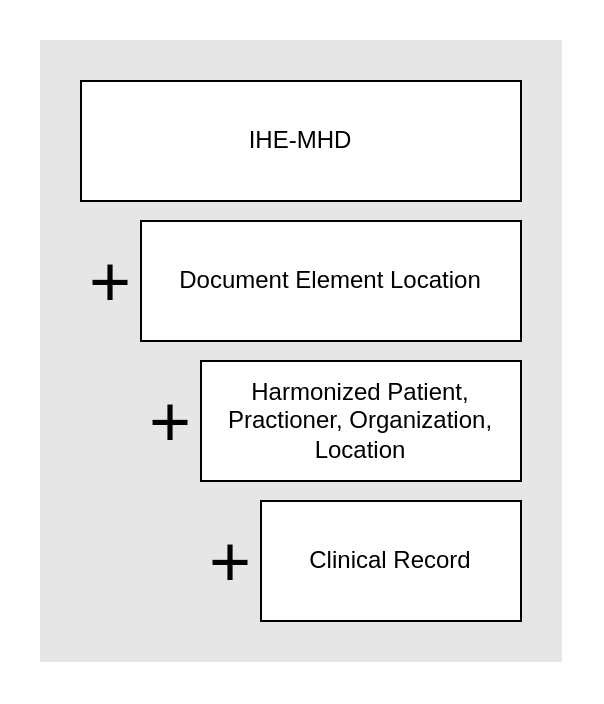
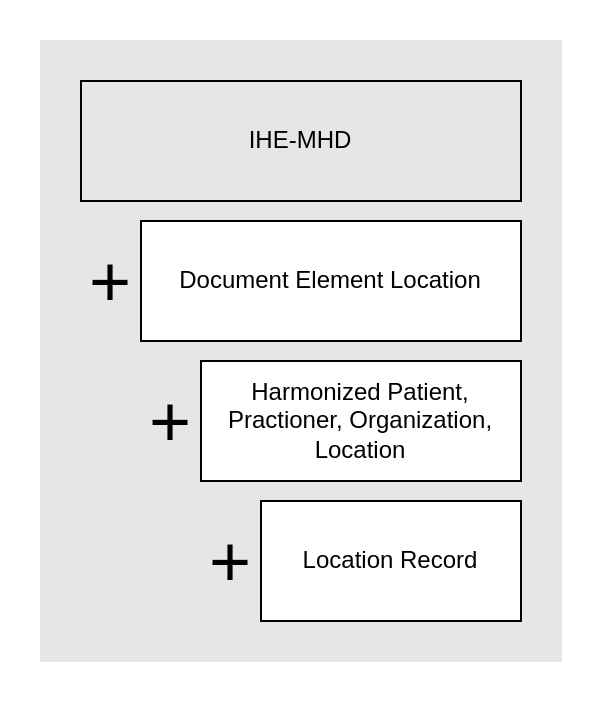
- <mxCell id="3" value="IHE-MHD" style="whiteSpace=wrap;html=1;" parent="1" vertex="1"><mxGeometry x="40" y="40" width="220" height="60" as="geometry" /></mxCell>
+ <mxCell id="3" value="IHE-MHD" style="whiteSpace=wrap;html=1;fillColor=#e6e6e6;" parent="1" vertex="1"><mxGeometry x="40" y="40" width="220" height="60" as="geometry" /></mxCell>
- <mxCell id="8" value="Clinical Record" style="whiteSpace=wrap;html=1;" parent="1" vertex="1"><mxGeometry x="130" y="250" width="130" height="60" as="geometry" /></mxCell>
+ <mxCell id="8" value="Location Record" style="whiteSpace=wrap;html=1;" parent="1" vertex="1"><mxGeometry x="130" y="250" width="130" height="60" as="geometry" /></mxCell>
